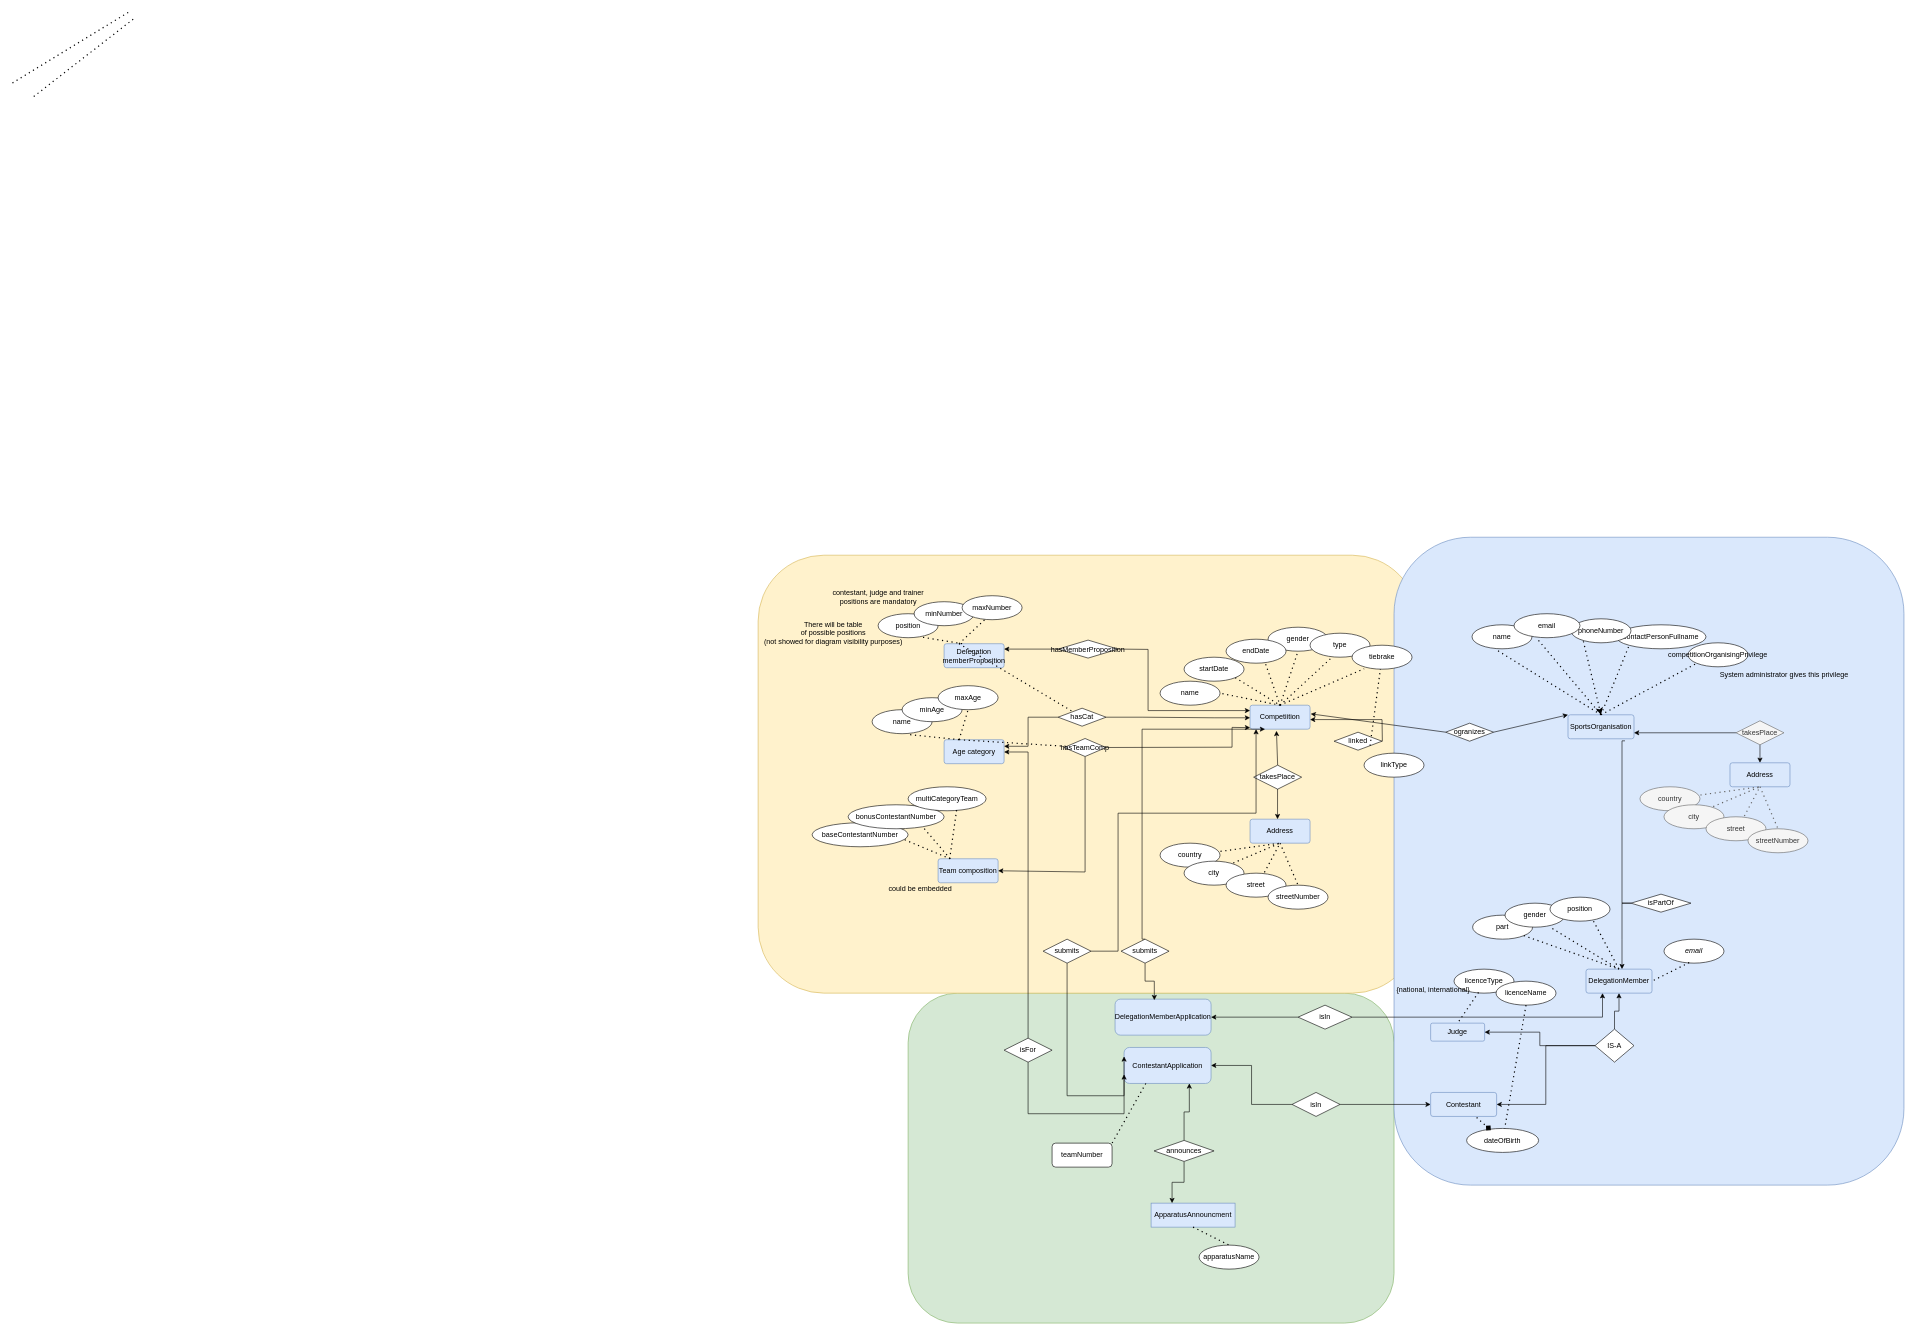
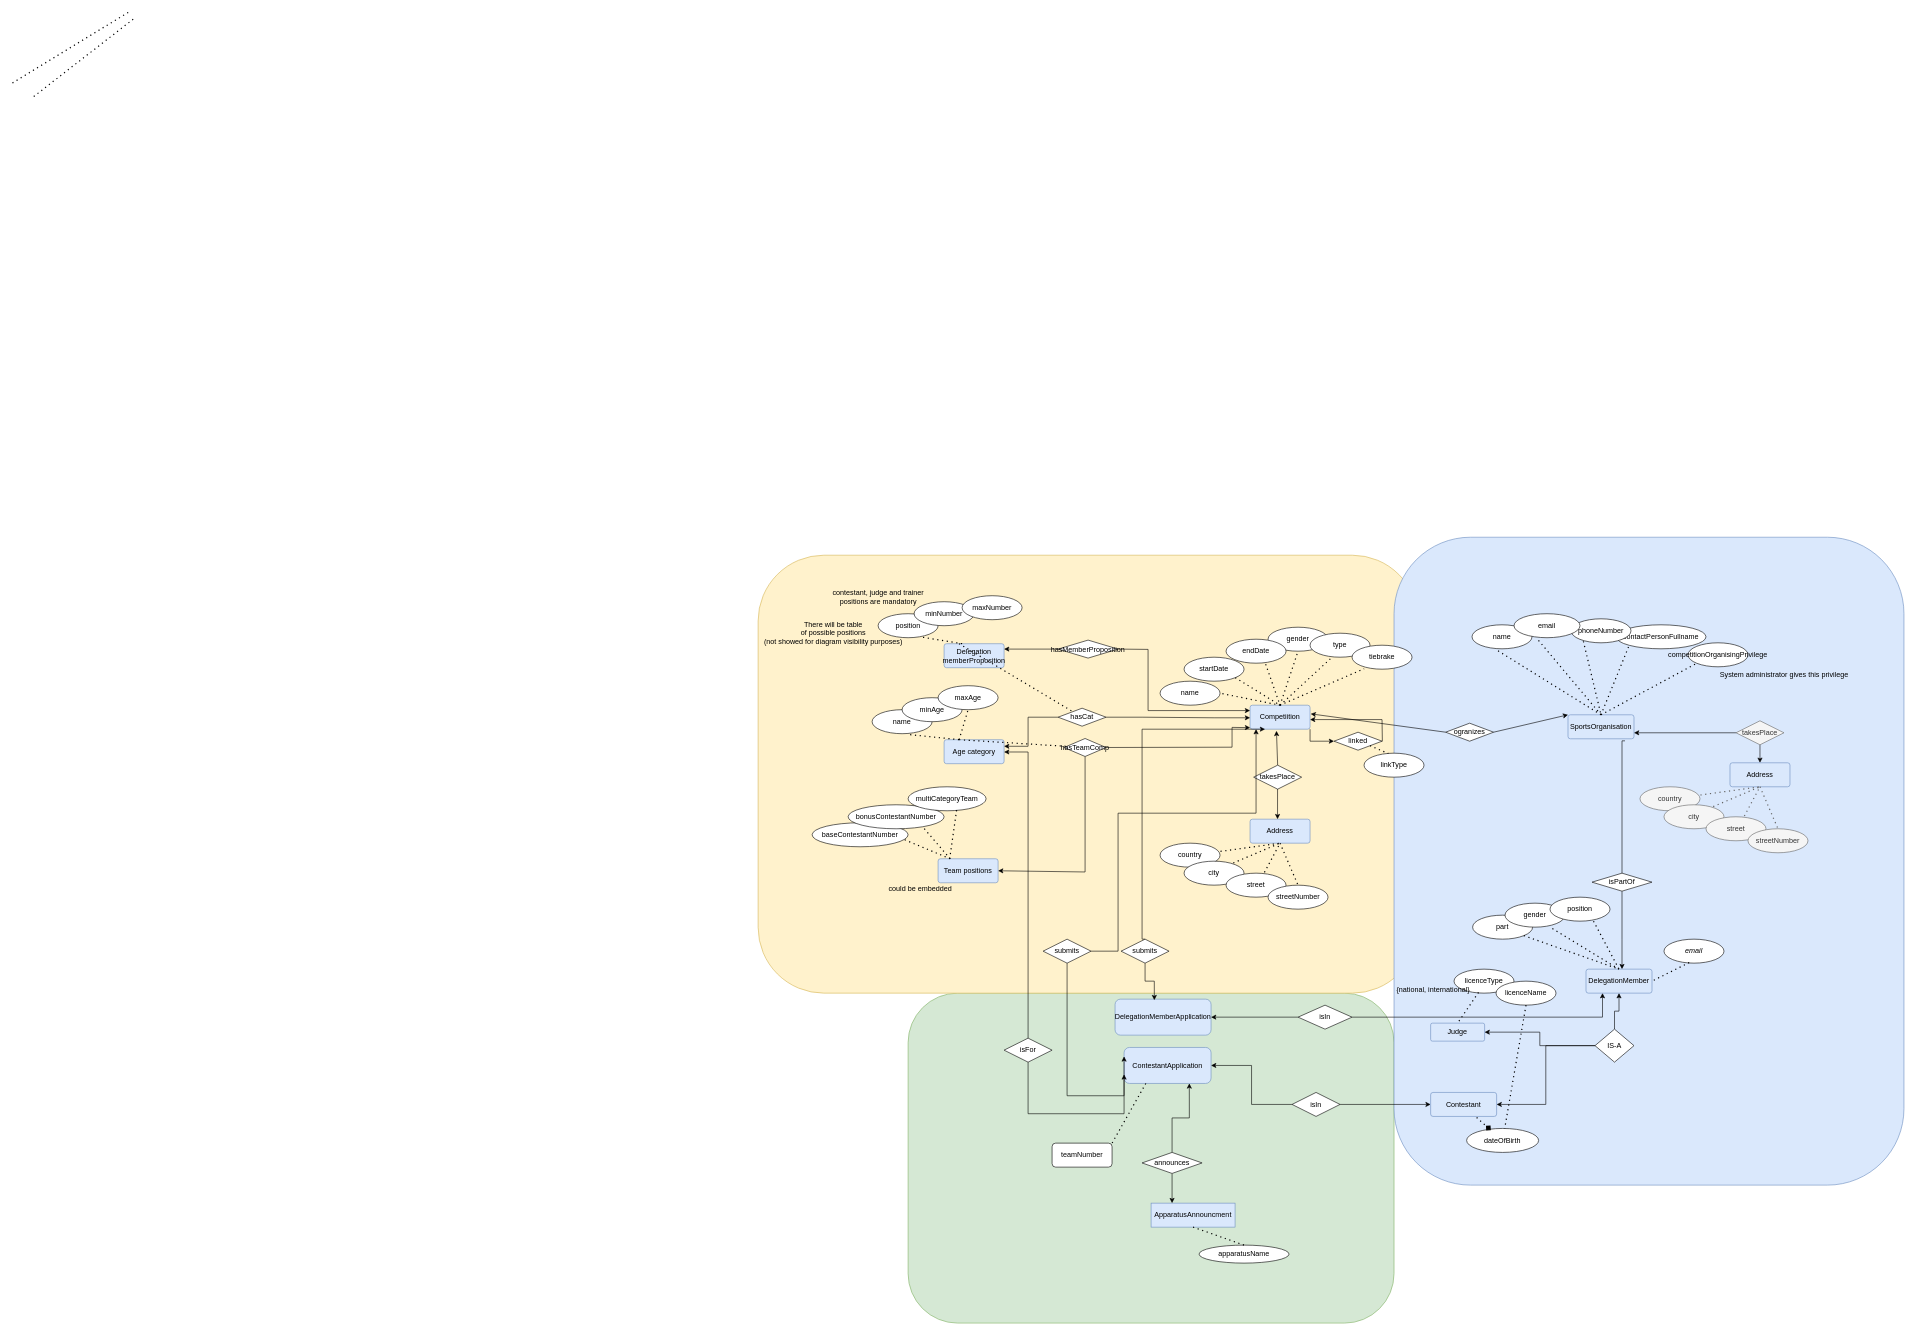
- <mxCell id="60" value="" style="endArrow=none;dashed=1;html=1;dashPattern=1 3;strokeWidth=2;rounded=0;entryX=0.376;entryY=1;entryDx=0;entryDy=0;entryPerimeter=0;exitX=0.25;exitY=0;exitDx=0;exitDy=0;" edge="1" parent="1" source="24" target="27"><mxGeometry width="50" height="50" relative="1" as="geometry"><mxPoint x="1653" y="1202.5" as="sourcePoint" /><mxPoint x="1553" y="1182.5" as="targetPoint" /></mxGeometry></mxCell>
- <mxCell id="57" value="" style="endArrow=classic;dashed=1;html=1;dashPattern=1 3;strokeWidth=2;rounded=0;entryX=0.5;entryY=0;entryDx=0;entryDy=0;exitX=0.206;exitY=0.936;exitDx=0;exitDy=0;exitPerimeter=0;" edge="1" parent="1" source="12" target="77"><mxGeometry width="50" height="50" relative="1" as="geometry"><mxPoint x="2482.8" y="931" as="sourcePoint" /><mxPoint x="2659.3" y="1014.84" as="targetPoint" /></mxGeometry></mxCell>
+ <mxCell id="57" value="" style="endArrow=none;dashed=1;html=1;dashPattern=1 3;strokeWidth=2;rounded=0;entryX=0.5;entryY=0;entryDx=0;entryDy=0;exitX=0.206;exitY=0.936;exitDx=0;exitDy=0;exitPerimeter=0;" edge="1" parent="1" source="12" target="77"><mxGeometry width="50" height="50" relative="1" as="geometry"><mxPoint x="2482.8" y="931" as="sourcePoint" /><mxPoint x="2659.3" y="1014.84" as="targetPoint" /></mxGeometry></mxCell>
- <mxCell id="48" value="" style="endArrow=none;dashed=1;html=1;dashPattern=1 3;strokeWidth=2;rounded=0;exitX=1;exitY=1;exitDx=0;exitDy=0;" edge="1" parent="1" source="39" target="37"><mxGeometry width="50" height="50" relative="1" as="geometry"><mxPoint x="2293" y="1220" as="sourcePoint" /><mxPoint x="2433.2" y="1159.16" as="targetPoint" /></mxGeometry></mxCell>
+ <mxCell id="48" value="" style="endArrow=none;dashed=1;html=1;dashPattern=1 3;strokeWidth=2;rounded=0;entryX=0.406;entryY=0.015;entryDx=0;entryDy=0;entryPerimeter=0;exitX=1;exitY=1;exitDx=0;exitDy=0;" edge="1" parent="1" source="39" target="40"><mxGeometry width="50" height="50" relative="1" as="geometry"><mxPoint x="2293" y="1220" as="sourcePoint" /><mxPoint x="2433.2" y="1159.16" as="targetPoint" /></mxGeometry></mxCell>
+ <mxCell id="7" style="edgeStyle=none;rounded=0;orthogonalLoop=1;jettySize=auto;html=1;exitX=1;exitY=1;exitDx=0;exitDy=0;entryX=0;entryY=0.5;entryDx=0;entryDy=0;startArrow=none;startFill=0;endArrow=classic;endFill=1;" edge="1" parent="1" source="8" target="39"><mxGeometry relative="1" as="geometry"><Array as="points"><mxPoint x="2183" y="1235" /></Array></mxGeometry></mxCell>
- <mxCell id="33" value="Team composition" style="rounded=1;arcSize=10;whiteSpace=wrap;html=1;align=center;fillColor=#dae8fc;strokeColor=#6c8ebf;" vertex="1" parent="1"><mxGeometry x="1563" y="1431" width="100" height="40" as="geometry" /></mxCell>
+ <mxCell id="33" value="Team positions" style="rounded=1;arcSize=10;whiteSpace=wrap;html=1;align=center;fillColor=#dae8fc;strokeColor=#6c8ebf;" vertex="1" parent="1"><mxGeometry x="1563" y="1431" width="100" height="40" as="geometry" /></mxCell>
- <mxCell id="102" value="isPartOf" style="shape=rhombus;perimeter=rhombusPerimeter;whiteSpace=wrap;html=1;align=center;" vertex="1" parent="1"><mxGeometry x="2718" y="1490" width="100" height="30" as="geometry" /></mxCell>
+ <mxCell id="102" value="isPartOf" style="shape=rhombus;perimeter=rhombusPerimeter;whiteSpace=wrap;html=1;align=center;" vertex="1" parent="1"><mxGeometry x="2653" y="1455" width="100" height="30" as="geometry" /></mxCell>
- <mxCell id="98" value="announces" style="shape=rhombus;perimeter=rhombusPerimeter;whiteSpace=wrap;html=1;align=center;" vertex="1" parent="1"><mxGeometry x="1923" y="1900.5" width="100" height="35" as="geometry" /></mxCell>
+ <mxCell id="98" value="announces" style="shape=rhombus;perimeter=rhombusPerimeter;whiteSpace=wrap;html=1;align=center;" vertex="1" parent="1"><mxGeometry x="1903" y="1920.5" width="100" height="35" as="geometry" /></mxCell>
- <mxCell id="95" value="apparatusName" style="ellipse;whiteSpace=wrap;html=1;align=center;fillColor=#FFFFFF;" vertex="1" parent="1"><mxGeometry x="1998" y="2075" width="100" height="40" as="geometry" /></mxCell>
+ <mxCell id="95" value="apparatusName" style="ellipse;whiteSpace=wrap;html=1;align=center;fillColor=#FFFFFF;" vertex="1" parent="1"><mxGeometry x="1998" y="2075" width="150" height="30" as="geometry" /></mxCell>
